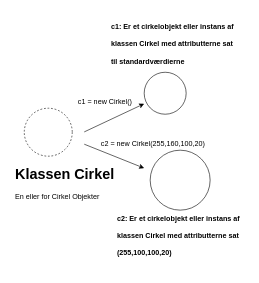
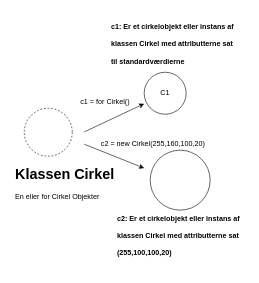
+ <mxCell id="7" value="C1" style="text;html=1;strokeColor=none;fillColor=none;align=center;verticalAlign=middle;whiteSpace=wrap;rounded=0;fontSize=12;fontColor=#000000;" vertex="1" parent="1"><mxGeometry x="245" y="140" width="60" height="30" as="geometry" /></mxCell>
- <mxCell id="10" value="c1 = new Cirkel()" style="text;html=1;strokeColor=none;fillColor=none;align=center;verticalAlign=middle;whiteSpace=wrap;rounded=0;fontSize=12;fontColor=#000000;" vertex="1" parent="1"><mxGeometry x="120" y="160" width="110" height="20" as="geometry" /></mxCell>
+ <mxCell id="10" value="c1 = for Cirkel()" style="text;html=1;strokeColor=none;fillColor=none;align=center;verticalAlign=middle;whiteSpace=wrap;rounded=0;fontSize=12;fontColor=#000000;" vertex="1" parent="1"><mxGeometry x="120" y="160" width="110" height="20" as="geometry" /></mxCell>
